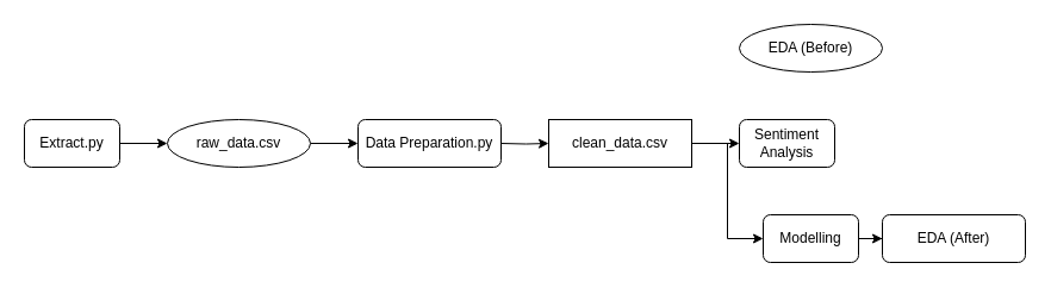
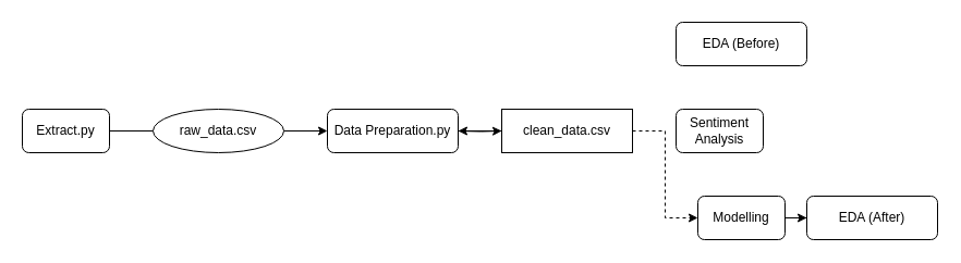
- <mxCell id="11" value="EDA (Before)" style="ellipse;whiteSpace=wrap;html=1;fontSize=12;glass=0;strokeWidth=1;shadow=0;" vertex="1" parent="1"><mxGeometry x="620" y="20" width="120" height="40" as="geometry" /></mxCell>
+ <mxCell id="11" value="EDA (Before)" style="rounded=1;whiteSpace=wrap;html=1;fontSize=12;glass=0;strokeWidth=1;shadow=0;" vertex="1" parent="1"><mxGeometry x="620" y="20" width="120" height="40" as="geometry" /></mxCell>
- <mxCell id="2" value="" style="edgeStyle=orthogonalEdgeStyle;rounded=0;orthogonalLoop=1;jettySize=auto;html=1;" edge="1" parent="1" source="3" target="5"><mxGeometry relative="1" as="geometry" /></mxCell>
+ <mxCell id="2" value="" style="edgeStyle=orthogonalEdgeStyle;rounded=0;orthogonalLoop=1;jettySize=auto;html=1;endArrow=none;" edge="1" parent="1" source="3" target="5"><mxGeometry relative="1" as="geometry" /></mxCell>
- <mxCell id="8" style="edgeStyle=orthogonalEdgeStyle;rounded=0;orthogonalLoop=1;jettySize=auto;html=1;entryX=0;entryY=0.5;entryDx=0;entryDy=0;" edge="1" parent="1" source="10" target="12"><mxGeometry relative="1" as="geometry" /></mxCell>
+ <mxCell id="8" style="edgeStyle=orthogonalEdgeStyle;rounded=0;orthogonalLoop=1;jettySize=auto;html=1;" edge="1" parent="1" source="10" target="7"><mxGeometry relative="1" as="geometry" /></mxCell>
- <mxCell id="9" style="edgeStyle=orthogonalEdgeStyle;rounded=0;orthogonalLoop=1;jettySize=auto;html=1;exitX=1;exitY=0.5;exitDx=0;exitDy=0;entryX=0;entryY=0.5;entryDx=0;entryDy=0;" edge="1" parent="1" source="10" target="14"><mxGeometry relative="1" as="geometry" /></mxCell>
+ <mxCell id="9" style="edgeStyle=orthogonalEdgeStyle;rounded=0;orthogonalLoop=1;jettySize=auto;html=1;exitX=1;exitY=0.5;exitDx=0;exitDy=0;entryX=0;entryY=0.5;entryDx=0;entryDy=0;dashed=1;" edge="1" parent="1" source="10" target="14"><mxGeometry relative="1" as="geometry" /></mxCell>
